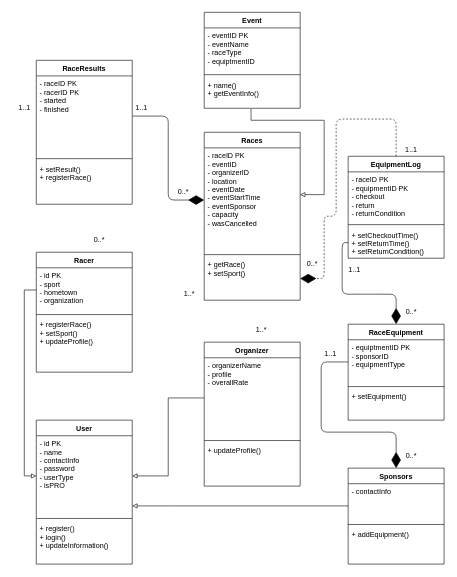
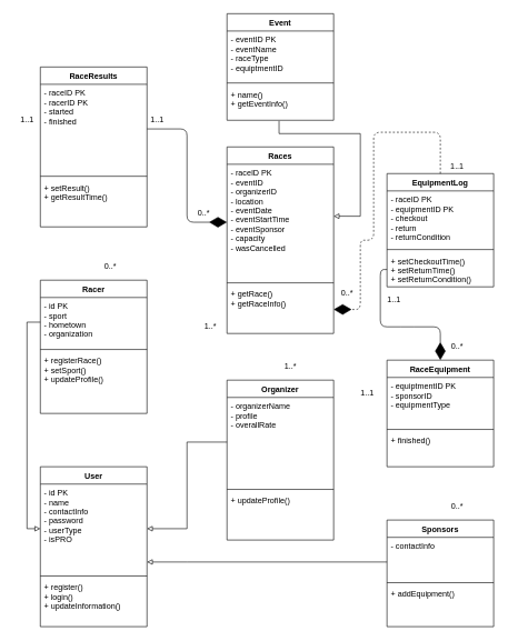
- <mxCell id="21" value="+ setResult()&#10;+ registerRace()" style="text;strokeColor=none;fillColor=none;align=left;verticalAlign=top;spacingLeft=4;spacingRight=4;overflow=hidden;rotatable=0;points=[[0,0.5],[1,0.5]];portConstraint=eastwest;" vertex="1" parent="18"><mxGeometry y="168" width="160" height="72" as="geometry" /></mxCell>
+ <mxCell id="21" value="+ setResult()&#10;+ getResultTime()" style="text;strokeColor=none;fillColor=none;align=left;verticalAlign=top;spacingLeft=4;spacingRight=4;overflow=hidden;rotatable=0;points=[[0,0.5],[1,0.5]];portConstraint=eastwest;" vertex="1" parent="18"><mxGeometry y="168" width="160" height="72" as="geometry" /></mxCell>
- <mxCell id="13" value="+ getRace()&#10;+ setSport()" style="text;strokeColor=none;fillColor=none;align=left;verticalAlign=top;spacingLeft=4;spacingRight=4;overflow=hidden;rotatable=0;points=[[0,0.5],[1,0.5]];portConstraint=eastwest;" vertex="1" parent="10"><mxGeometry y="208" width="160" height="72" as="geometry" /></mxCell>
+ <mxCell id="13" value="+ getRace()&#10;+ getRaceInfo()" style="text;strokeColor=none;fillColor=none;align=left;verticalAlign=top;spacingLeft=4;spacingRight=4;overflow=hidden;rotatable=0;points=[[0,0.5],[1,0.5]];portConstraint=eastwest;" vertex="1" parent="10"><mxGeometry y="208" width="160" height="72" as="geometry" /></mxCell>
- <mxCell id="52" value="" style="endArrow=diamondThin;endFill=1;endSize=24;html=1;exitX=0;exitY=0.5;exitDx=0;exitDy=0;entryX=0.5;entryY=0;entryDx=0;entryDy=0;" edge="1" parent="1" source="23" target="26"><mxGeometry width="160" relative="1" as="geometry"><mxPoint x="565" y="630" as="sourcePoint" /><mxPoint x="670" y="730" as="targetPoint" /><Array as="points"><mxPoint x="535" y="603" /><mxPoint x="535" y="720" /><mxPoint x="660" y="720" /></Array></mxGeometry></mxCell>
- <mxCell id="25" value="+ setEquipment()" style="text;strokeColor=none;fillColor=none;align=left;verticalAlign=top;spacingLeft=4;spacingRight=4;overflow=hidden;rotatable=0;points=[[0,0.5],[1,0.5]];portConstraint=eastwest;" vertex="1" parent="22"><mxGeometry y="108" width="160" height="52" as="geometry" /></mxCell>
+ <mxCell id="25" value="+ finished()" style="text;strokeColor=none;fillColor=none;align=left;verticalAlign=top;spacingLeft=4;spacingRight=4;overflow=hidden;rotatable=0;points=[[0,0.5],[1,0.5]];portConstraint=eastwest;" vertex="1" parent="22"><mxGeometry y="108" width="160" height="52" as="geometry" /></mxCell>
